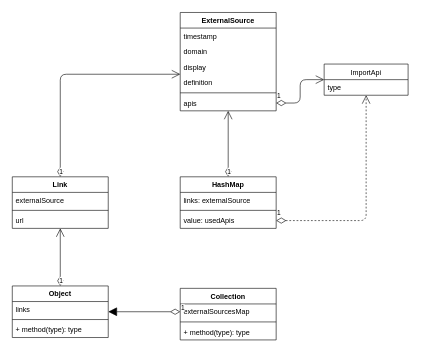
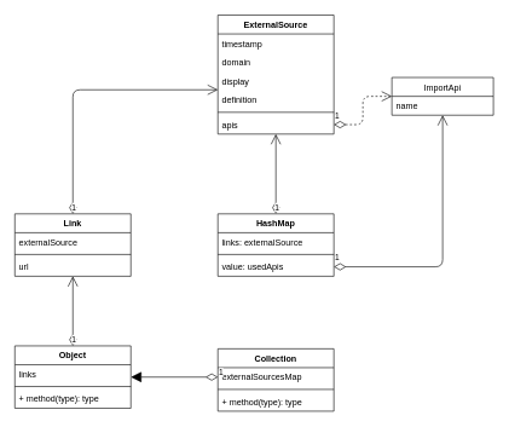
- <mxCell id="2" value="1" style="endArrow=open;html=1;endSize=12;startArrow=diamondThin;startSize=14;startFill=0;edgeStyle=orthogonalEdgeStyle;align=left;verticalAlign=bottom;" edge="1" parent="1" source="30" target="31"><mxGeometry x="-1" y="3" relative="1" as="geometry"><mxPoint x="430" y="160" as="sourcePoint" /><mxPoint x="590" y="160" as="targetPoint" /></mxGeometry></mxCell>
+ <mxCell id="2" value="1" style="endArrow=open;html=1;endSize=12;startArrow=diamondThin;startSize=14;startFill=0;edgeStyle=orthogonalEdgeStyle;align=left;verticalAlign=bottom;dashed=1;" edge="1" parent="1" source="30" target="31"><mxGeometry x="-1" y="3" relative="1" as="geometry"><mxPoint x="430" y="160" as="sourcePoint" /><mxPoint x="590" y="160" as="targetPoint" /></mxGeometry></mxCell>
- <mxCell id="32" value="type" style="text;strokeColor=none;fillColor=none;align=left;verticalAlign=top;spacingLeft=4;spacingRight=4;overflow=hidden;rotatable=0;points=[[0,0.5],[1,0.5]];portConstraint=eastwest;" vertex="1" parent="31"><mxGeometry y="26" width="140" height="26" as="geometry" /></mxCell>
+ <mxCell id="32" value="name" style="text;strokeColor=none;fillColor=none;align=left;verticalAlign=top;spacingLeft=4;spacingRight=4;overflow=hidden;rotatable=0;points=[[0,0.5],[1,0.5]];portConstraint=eastwest;" vertex="1" parent="31"><mxGeometry y="26" width="140" height="26" as="geometry" /></mxCell>
- <mxCell id="4" value="1" style="endArrow=open;html=1;endSize=12;startArrow=diamondThin;startSize=14;startFill=0;edgeStyle=orthogonalEdgeStyle;align=left;verticalAlign=bottom;dashed=1;" edge="1" parent="1" source="8" target="31"><mxGeometry x="-1" y="3" relative="1" as="geometry"><mxPoint x="460" y="333" as="sourcePoint" /><mxPoint x="620" y="333" as="targetPoint" /></mxGeometry></mxCell>
+ <mxCell id="4" value="1" style="endArrow=open;html=1;endSize=12;startArrow=diamondThin;startSize=14;startFill=0;edgeStyle=orthogonalEdgeStyle;align=left;verticalAlign=bottom;" edge="1" parent="1" source="8" target="31"><mxGeometry x="-1" y="3" relative="1" as="geometry"><mxPoint x="460" y="333" as="sourcePoint" /><mxPoint x="620" y="333" as="targetPoint" /></mxGeometry></mxCell>
